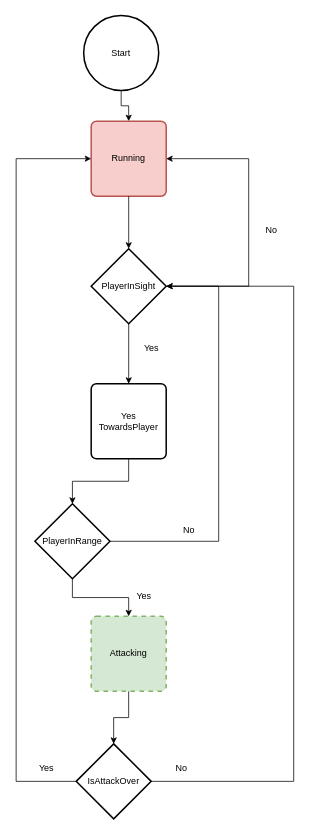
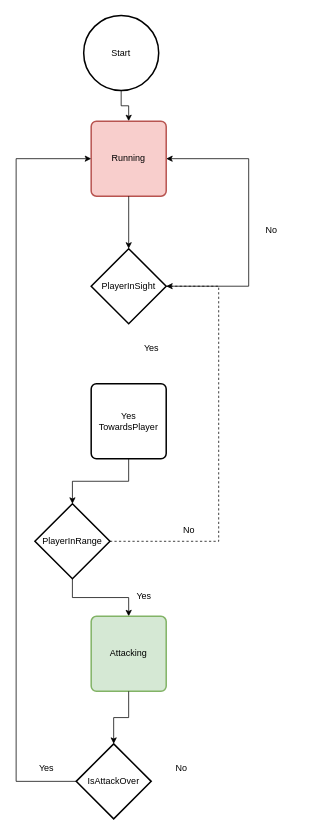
- <mxCell id="5" style="edgeStyle=orthogonalEdgeStyle;rounded=0;orthogonalLoop=1;jettySize=auto;html=1;exitX=0.5;exitY=1;exitDx=0;exitDy=0;exitPerimeter=0;entryX=0.5;entryY=0;entryDx=0;entryDy=0;" edge="1" parent="1" source="6" target="10"><mxGeometry relative="1" as="geometry"><mxPoint x="171.178" y="491" as="targetPoint" /></mxGeometry></mxCell>
- <mxCell id="15" style="edgeStyle=orthogonalEdgeStyle;rounded=0;orthogonalLoop=1;jettySize=auto;html=1;entryX=1;entryY=0.5;entryDx=0;entryDy=0;entryPerimeter=0;" edge="1" parent="1" source="13" target="6"><mxGeometry relative="1" as="geometry"><Array as="points"><mxPoint x="290.94" y="721" /><mxPoint x="290.94" y="381" /></Array></mxGeometry></mxCell>
+ <mxCell id="15" style="edgeStyle=orthogonalEdgeStyle;rounded=0;orthogonalLoop=1;jettySize=auto;html=1;entryX=1;entryY=0.5;entryDx=0;entryDy=0;entryPerimeter=0;dashed=1;" edge="1" parent="1" source="13" target="6"><mxGeometry relative="1" as="geometry"><Array as="points"><mxPoint x="290.94" y="721" /><mxPoint x="290.94" y="381" /></Array></mxGeometry></mxCell>
- <mxCell id="22" style="edgeStyle=orthogonalEdgeStyle;rounded=0;orthogonalLoop=1;jettySize=auto;html=1;entryX=1;entryY=0.5;entryDx=0;entryDy=0;entryPerimeter=0;" edge="1" parent="1" source="20" target="6"><mxGeometry relative="1" as="geometry"><Array as="points"><mxPoint x="390.94" y="1041" /><mxPoint x="390.94" y="381" /></Array></mxGeometry></mxCell>
- <mxCell id="17" value="Attacking" style="rounded=1;whiteSpace=wrap;html=1;absoluteArcSize=1;arcSize=14;strokeWidth=2;fillColor=#d5e8d4;strokeColor=#82b366;dashed=1;" vertex="1" parent="1"><mxGeometry x="120.94" y="821" width="100" height="100" as="geometry" /></mxCell>
+ <mxCell id="17" value="Attacking" style="rounded=1;whiteSpace=wrap;html=1;absoluteArcSize=1;arcSize=14;strokeWidth=2;fillColor=#d5e8d4;strokeColor=#82b366;" vertex="1" parent="1"><mxGeometry x="120.94" y="821" width="100" height="100" as="geometry" /></mxCell>
